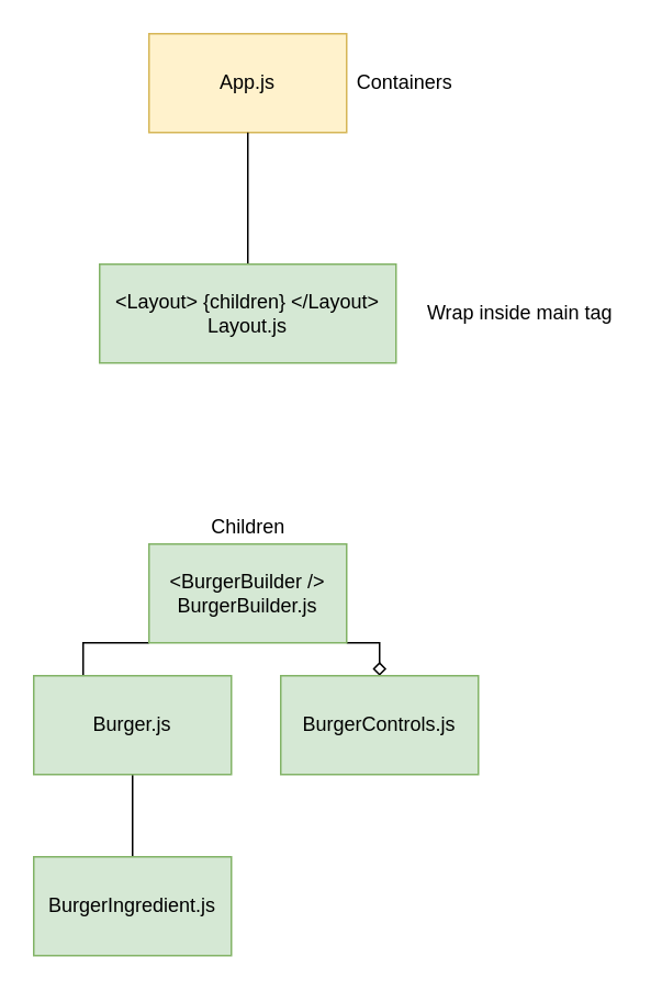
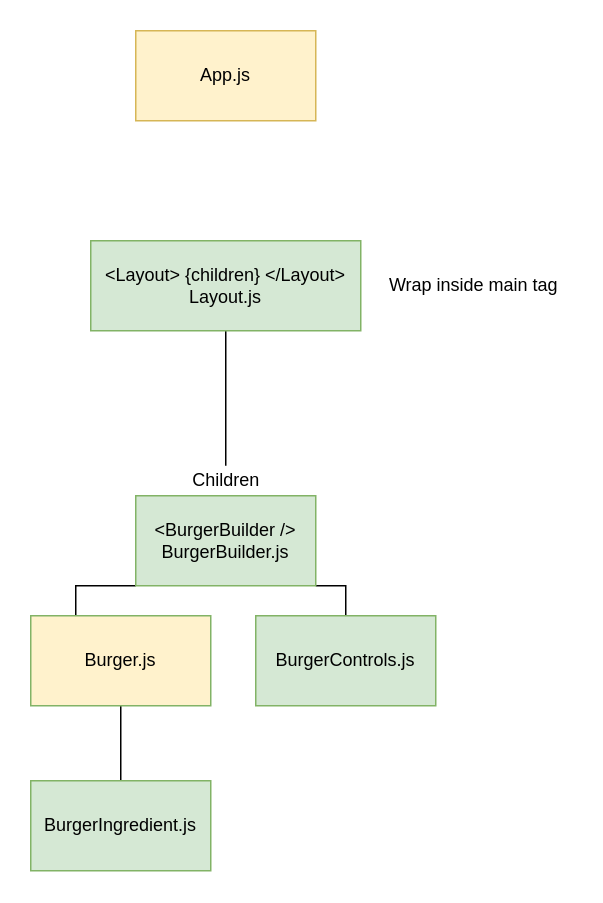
- <mxCell id="13" value="Containers" style="text;html=1;align=center;verticalAlign=middle;resizable=0;points=[];autosize=1;" vertex="1" parent="1"><mxGeometry x="210" y="40" width="70" height="20" as="geometry" /></mxCell>
- <mxCell id="3" style="edgeStyle=orthogonalEdgeStyle;rounded=0;orthogonalLoop=1;jettySize=auto;html=1;endArrow=none;endFill=0;" edge="1" parent="1" source="4" target="2"><mxGeometry relative="1" as="geometry"><mxPoint x="150" y="300" as="targetPoint" /></mxGeometry></mxCell>
+ <mxCell id="3" style="edgeStyle=orthogonalEdgeStyle;rounded=0;orthogonalLoop=1;jettySize=auto;html=1;endArrow=none;endFill=0;" edge="1" parent="1" source="4" target="5"><mxGeometry relative="1" as="geometry"><mxPoint x="150" y="300" as="targetPoint" /></mxGeometry></mxCell>
- <mxCell id="7" style="edgeStyle=orthogonalEdgeStyle;rounded=0;orthogonalLoop=1;jettySize=auto;html=1;endArrow=diamond;endFill=0;entryX=0.5;entryY=0;entryDx=0;entryDy=0;" edge="1" parent="1" source="8" target="11"><mxGeometry relative="1" as="geometry"><mxPoint x="230" y="400" as="targetPoint" /><Array as="points"><mxPoint x="230" y="390" /></Array></mxGeometry></mxCell>
+ <mxCell id="7" style="edgeStyle=orthogonalEdgeStyle;rounded=0;orthogonalLoop=1;jettySize=auto;html=1;endArrow=none;endFill=0;entryX=0.5;entryY=0;entryDx=0;entryDy=0;" edge="1" parent="1" source="8" target="11"><mxGeometry relative="1" as="geometry"><mxPoint x="230" y="400" as="targetPoint" /><Array as="points"><mxPoint x="230" y="390" /></Array></mxGeometry></mxCell>
- <mxCell id="10" value="Burger.js" style="rounded=0;whiteSpace=wrap;html=1;fillColor=#d5e8d4;strokeColor=#82b366;" vertex="1" parent="1"><mxGeometry x="20" y="410" width="120" height="60" as="geometry" /></mxCell>
+ <mxCell id="10" value="Burger.js" style="rounded=0;whiteSpace=wrap;html=1;fillColor=#fff2cc;strokeColor=#82b366;" vertex="1" parent="1"><mxGeometry x="20" y="410" width="120" height="60" as="geometry" /></mxCell>
